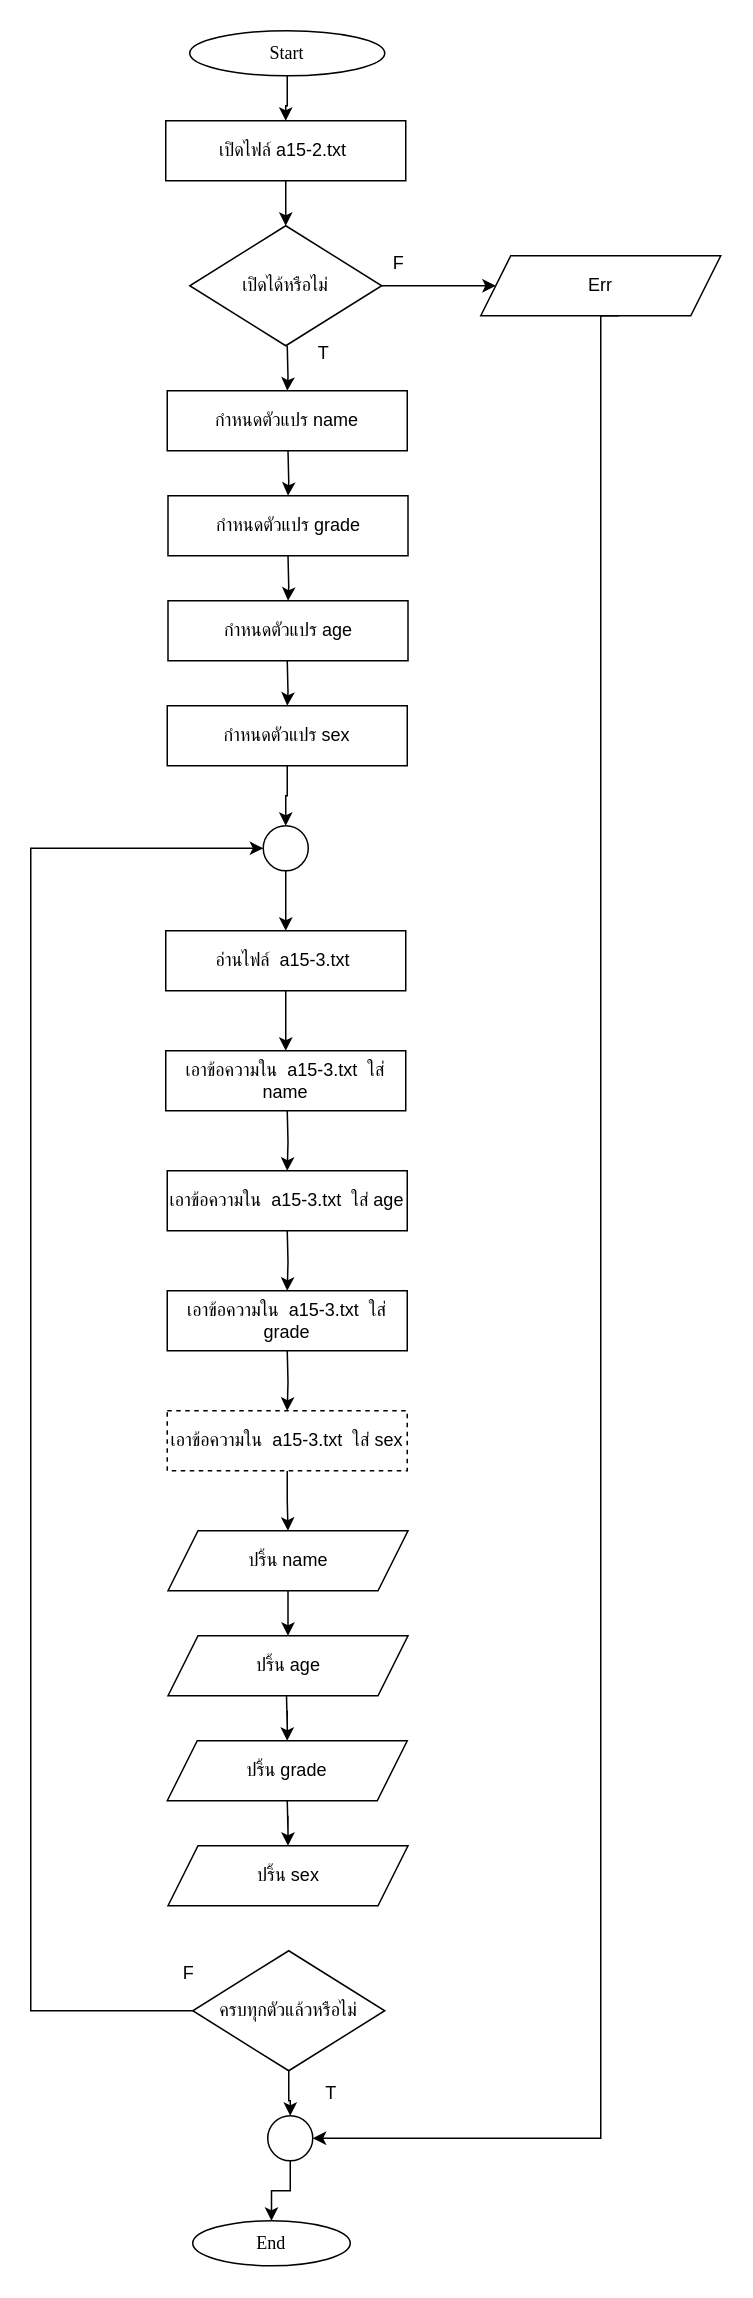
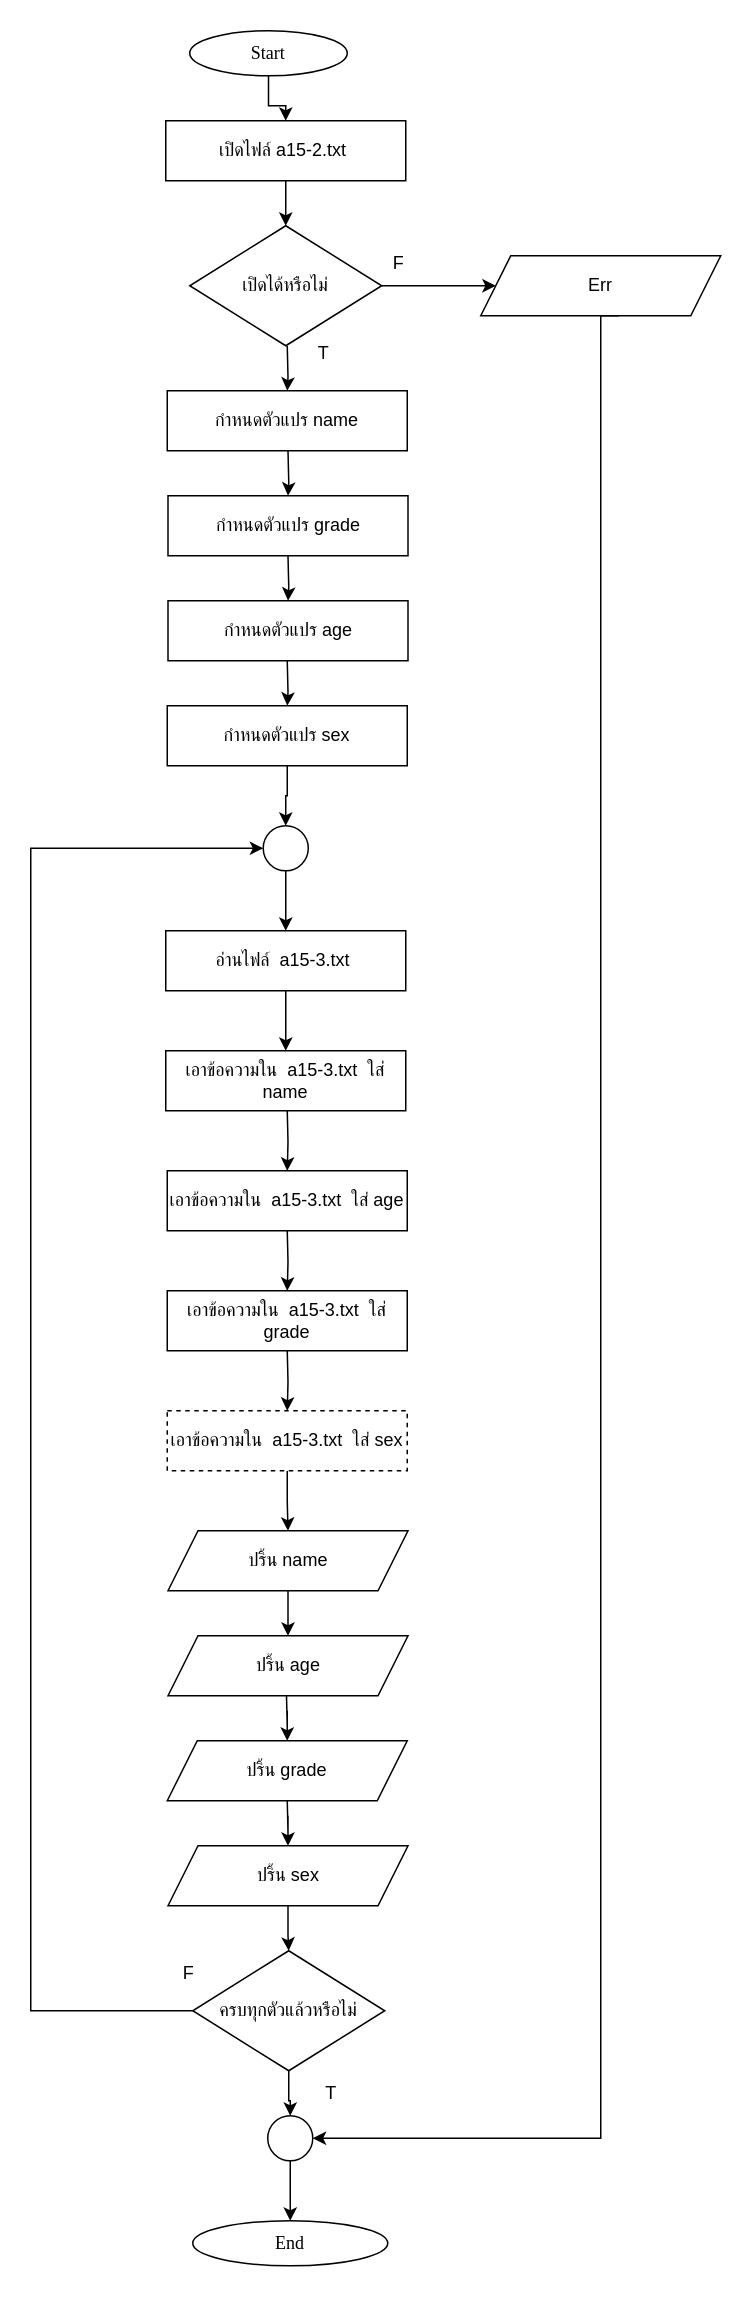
- <mxCell id="3" value="&lt;font data-font-src=&quot;https://fonts.googleapis.com/css?family=Sarabun&quot; face=&quot;Sarabun&quot;&gt;Start&lt;/font&gt;" style="ellipse;whiteSpace=wrap;html=1;" vertex="1" parent="1"><mxGeometry x="126" y="20" width="130" height="30" as="geometry" /></mxCell>
+ <mxCell id="3" value="&lt;font data-font-src=&quot;https://fonts.googleapis.com/css?family=Sarabun&quot; face=&quot;Sarabun&quot;&gt;Start&lt;/font&gt;" style="ellipse;whiteSpace=wrap;html=1;" vertex="1" parent="1"><mxGeometry x="126" y="20" width="105" height="30" as="geometry" /></mxCell>
+ <mxCell id="39" value="" style="edgeStyle=orthogonalEdgeStyle;rounded=0;orthogonalLoop=1;jettySize=auto;html=1;" edge="1" parent="1" source="40" target="44"><mxGeometry relative="1" as="geometry" /></mxCell>
- <mxCell id="14" value="&lt;font data-font-src=&quot;https://fonts.googleapis.com/css?family=Sarabun&quot; face=&quot;Sarabun&quot;&gt;End&lt;/font&gt;" style="ellipse;whiteSpace=wrap;html=1;" vertex="1" parent="1"><mxGeometry x="128" y="1480" width="105" height="30" as="geometry" /></mxCell>
+ <mxCell id="14" value="&lt;font data-font-src=&quot;https://fonts.googleapis.com/css?family=Sarabun&quot; face=&quot;Sarabun&quot;&gt;End&lt;/font&gt;" style="ellipse;whiteSpace=wrap;html=1;" vertex="1" parent="1"><mxGeometry x="128" y="1480" width="130" height="30" as="geometry" /></mxCell>
